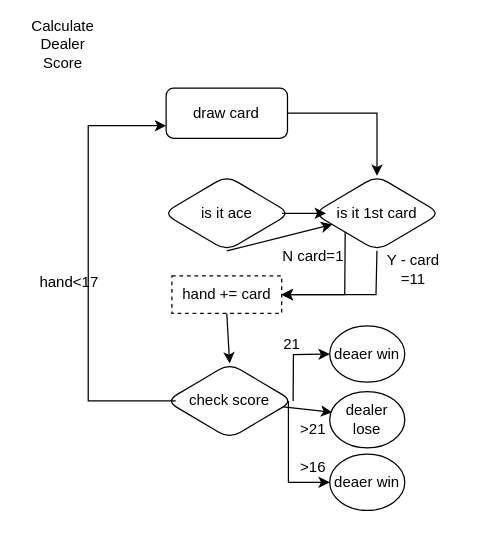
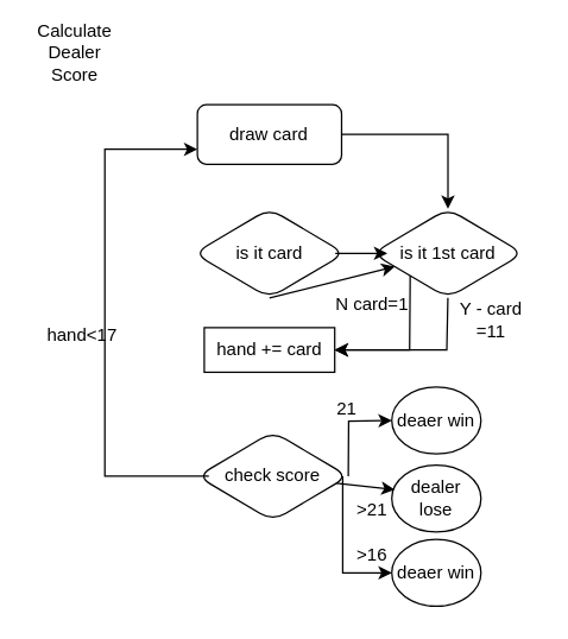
- <mxCell id="3" value="is it ace" style="rhombus;whiteSpace=wrap;html=1;rounded=1;" vertex="1" parent="1"><mxGeometry x="130" y="140" width="101.5" height="60" as="geometry" /></mxCell>
+ <mxCell id="3" value="is it card" style="rhombus;whiteSpace=wrap;html=1;rounded=1;" vertex="1" parent="1"><mxGeometry x="130" y="140" width="101.5" height="60" as="geometry" /></mxCell>
- <mxCell id="9" value="hand += card" style="rounded=0;whiteSpace=wrap;html=1;dashed=1;" vertex="1" parent="1"><mxGeometry x="136.88" y="220" width="87.75" height="30" as="geometry" /></mxCell>
+ <mxCell id="9" value="hand += card" style="rounded=0;whiteSpace=wrap;html=1;" vertex="1" parent="1"><mxGeometry x="136.88" y="220" width="87.75" height="30" as="geometry" /></mxCell>
- <mxCell id="19" value="" style="endArrow=classic;html=1;rounded=0;exitX=0.5;exitY=1;exitDx=0;exitDy=0;entryX=0.5;entryY=0;entryDx=0;entryDy=0;" edge="1" parent="1" source="9" target="15"><mxGeometry width="50" height="50" relative="1" as="geometry"><mxPoint x="240" y="220" as="sourcePoint" /><mxPoint x="190" y="280" as="targetPoint" /></mxGeometry></mxCell>
